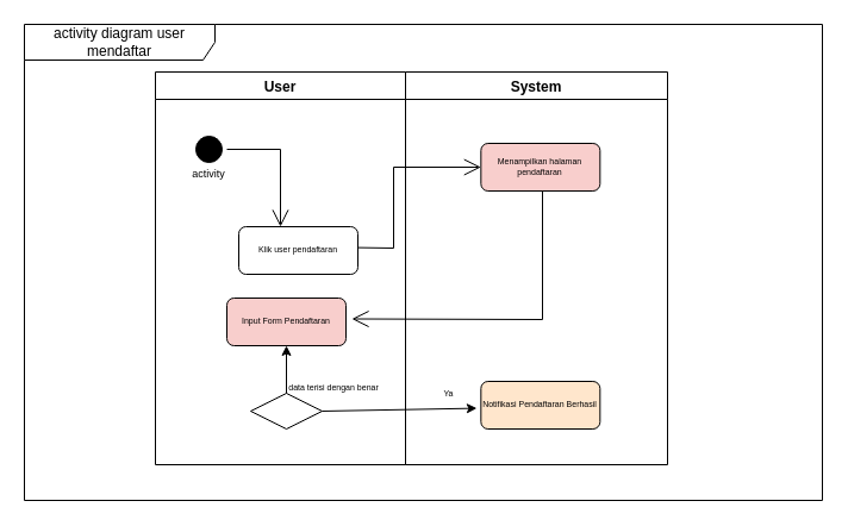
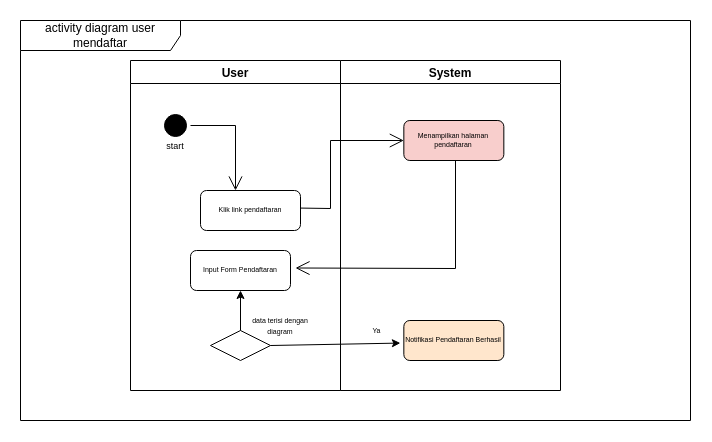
- <mxCell id="8" value="&lt;font style=&quot;font-size: 9px&quot;&gt;activity&lt;/font&gt;" style="text;html=1;strokeColor=none;fillColor=none;align=center;verticalAlign=middle;whiteSpace=wrap;rounded=0;" parent="1" vertex="1"><mxGeometry x="145" y="130" width="60" height="30" as="geometry" /></mxCell>
+ <mxCell id="8" value="&lt;font style=&quot;font-size: 9px&quot;&gt;start&lt;/font&gt;" style="text;html=1;strokeColor=none;fillColor=none;align=center;verticalAlign=middle;whiteSpace=wrap;rounded=0;" parent="1" vertex="1"><mxGeometry x="145" y="130" width="60" height="30" as="geometry" /></mxCell>
- <mxCell id="14" value="Klik user pendaftaran" style="rounded=1;whiteSpace=wrap;html=1;fontSize=7;strokeColor=#000000;" vertex="1" parent="1"><mxGeometry x="200" y="190" width="100" height="40" as="geometry" /></mxCell>
+ <mxCell id="14" value="Klik link pendaftaran" style="rounded=1;whiteSpace=wrap;html=1;fontSize=7;strokeColor=#000000;" vertex="1" parent="1"><mxGeometry x="200" y="190" width="100" height="40" as="geometry" /></mxCell>
- <mxCell id="16" value="Input Form Pendaftaran" style="rounded=1;whiteSpace=wrap;html=1;fontSize=7;strokeColor=#000000;fillColor=#f8cecc;" vertex="1" parent="1"><mxGeometry x="190" y="250" width="100" height="40" as="geometry" /></mxCell>
+ <mxCell id="16" value="Input Form Pendaftaran" style="rounded=1;whiteSpace=wrap;html=1;fontSize=7;strokeColor=#000000;" vertex="1" parent="1"><mxGeometry x="190" y="250" width="100" height="40" as="geometry" /></mxCell>
- <mxCell id="5" value="&lt;font style=&quot;font-size: 7px&quot;&gt;data terisi dengan benar&lt;/font&gt;" style="text;html=1;strokeColor=none;fillColor=none;align=center;verticalAlign=middle;whiteSpace=wrap;rounded=0;fontSize=9;" parent="3" vertex="1"><mxGeometry x="110" y="250" width="80" height="30" as="geometry" /></mxCell>
+ <mxCell id="5" value="&lt;font style=&quot;font-size: 7px&quot;&gt;data terisi dengan diagram&lt;/font&gt;" style="text;html=1;strokeColor=none;fillColor=none;align=center;verticalAlign=middle;whiteSpace=wrap;rounded=0;fontSize=9;" parent="3" vertex="1"><mxGeometry x="110" y="250" width="80" height="30" as="geometry" /></mxCell>
